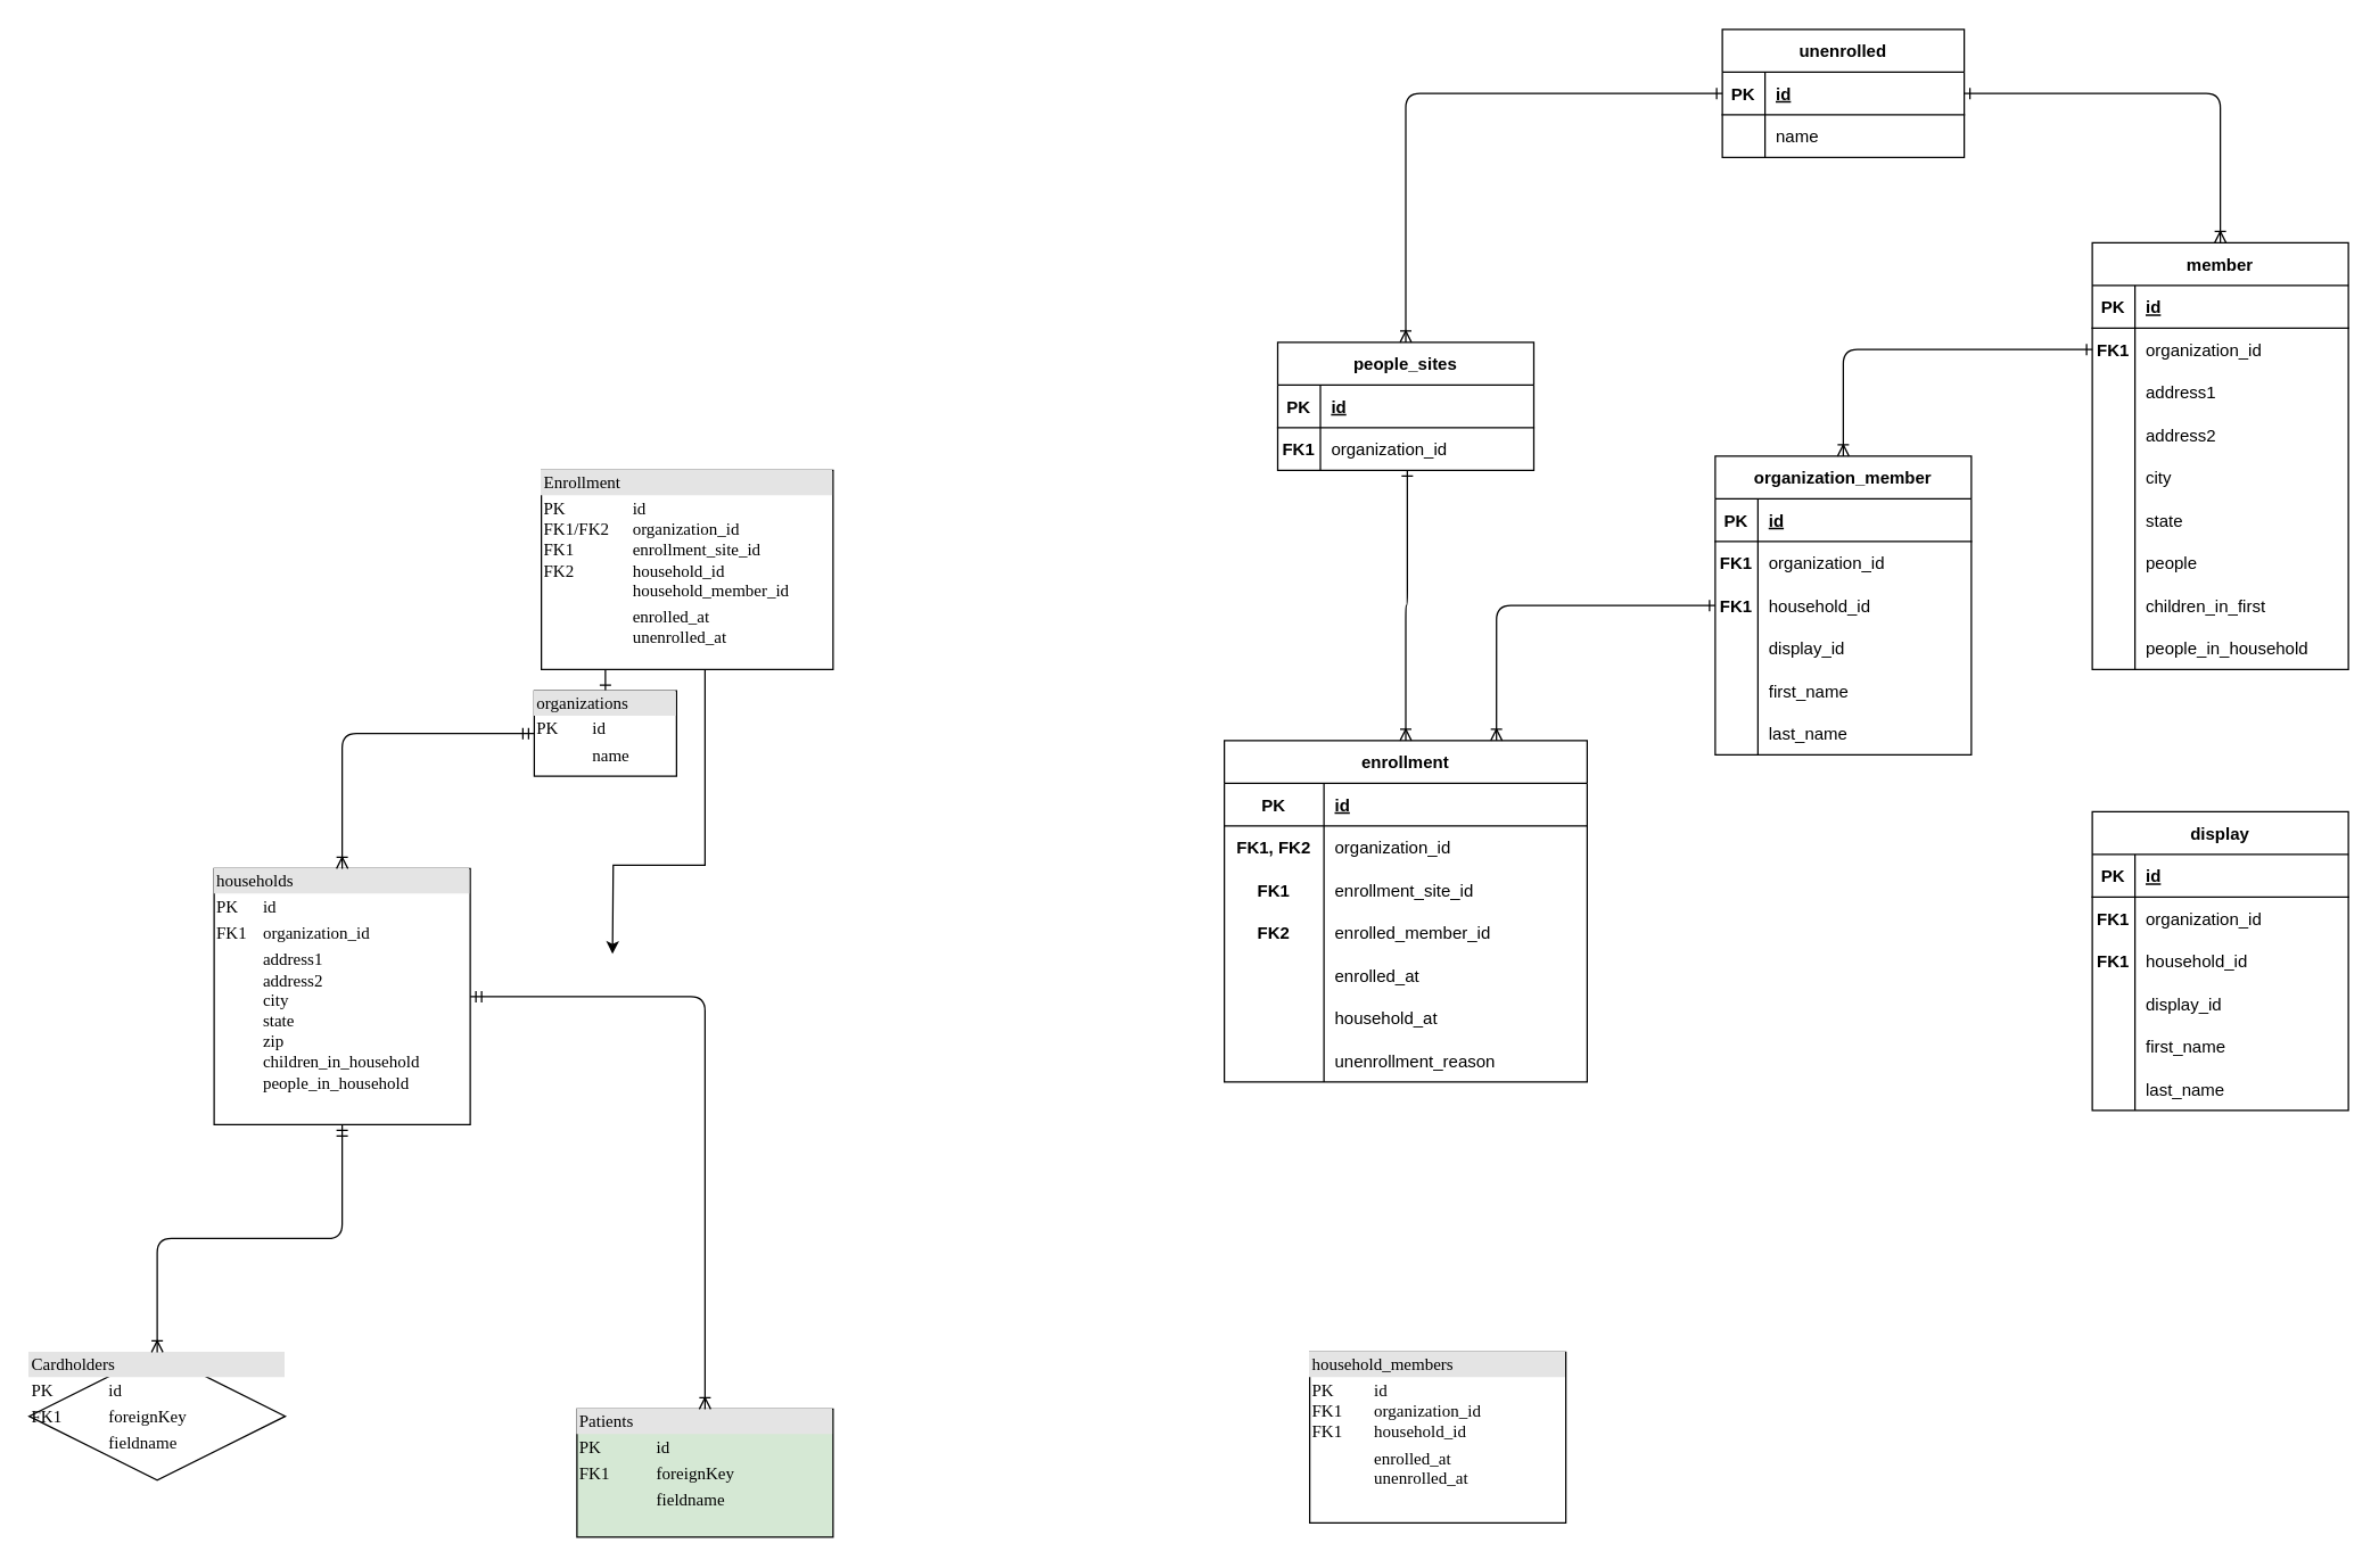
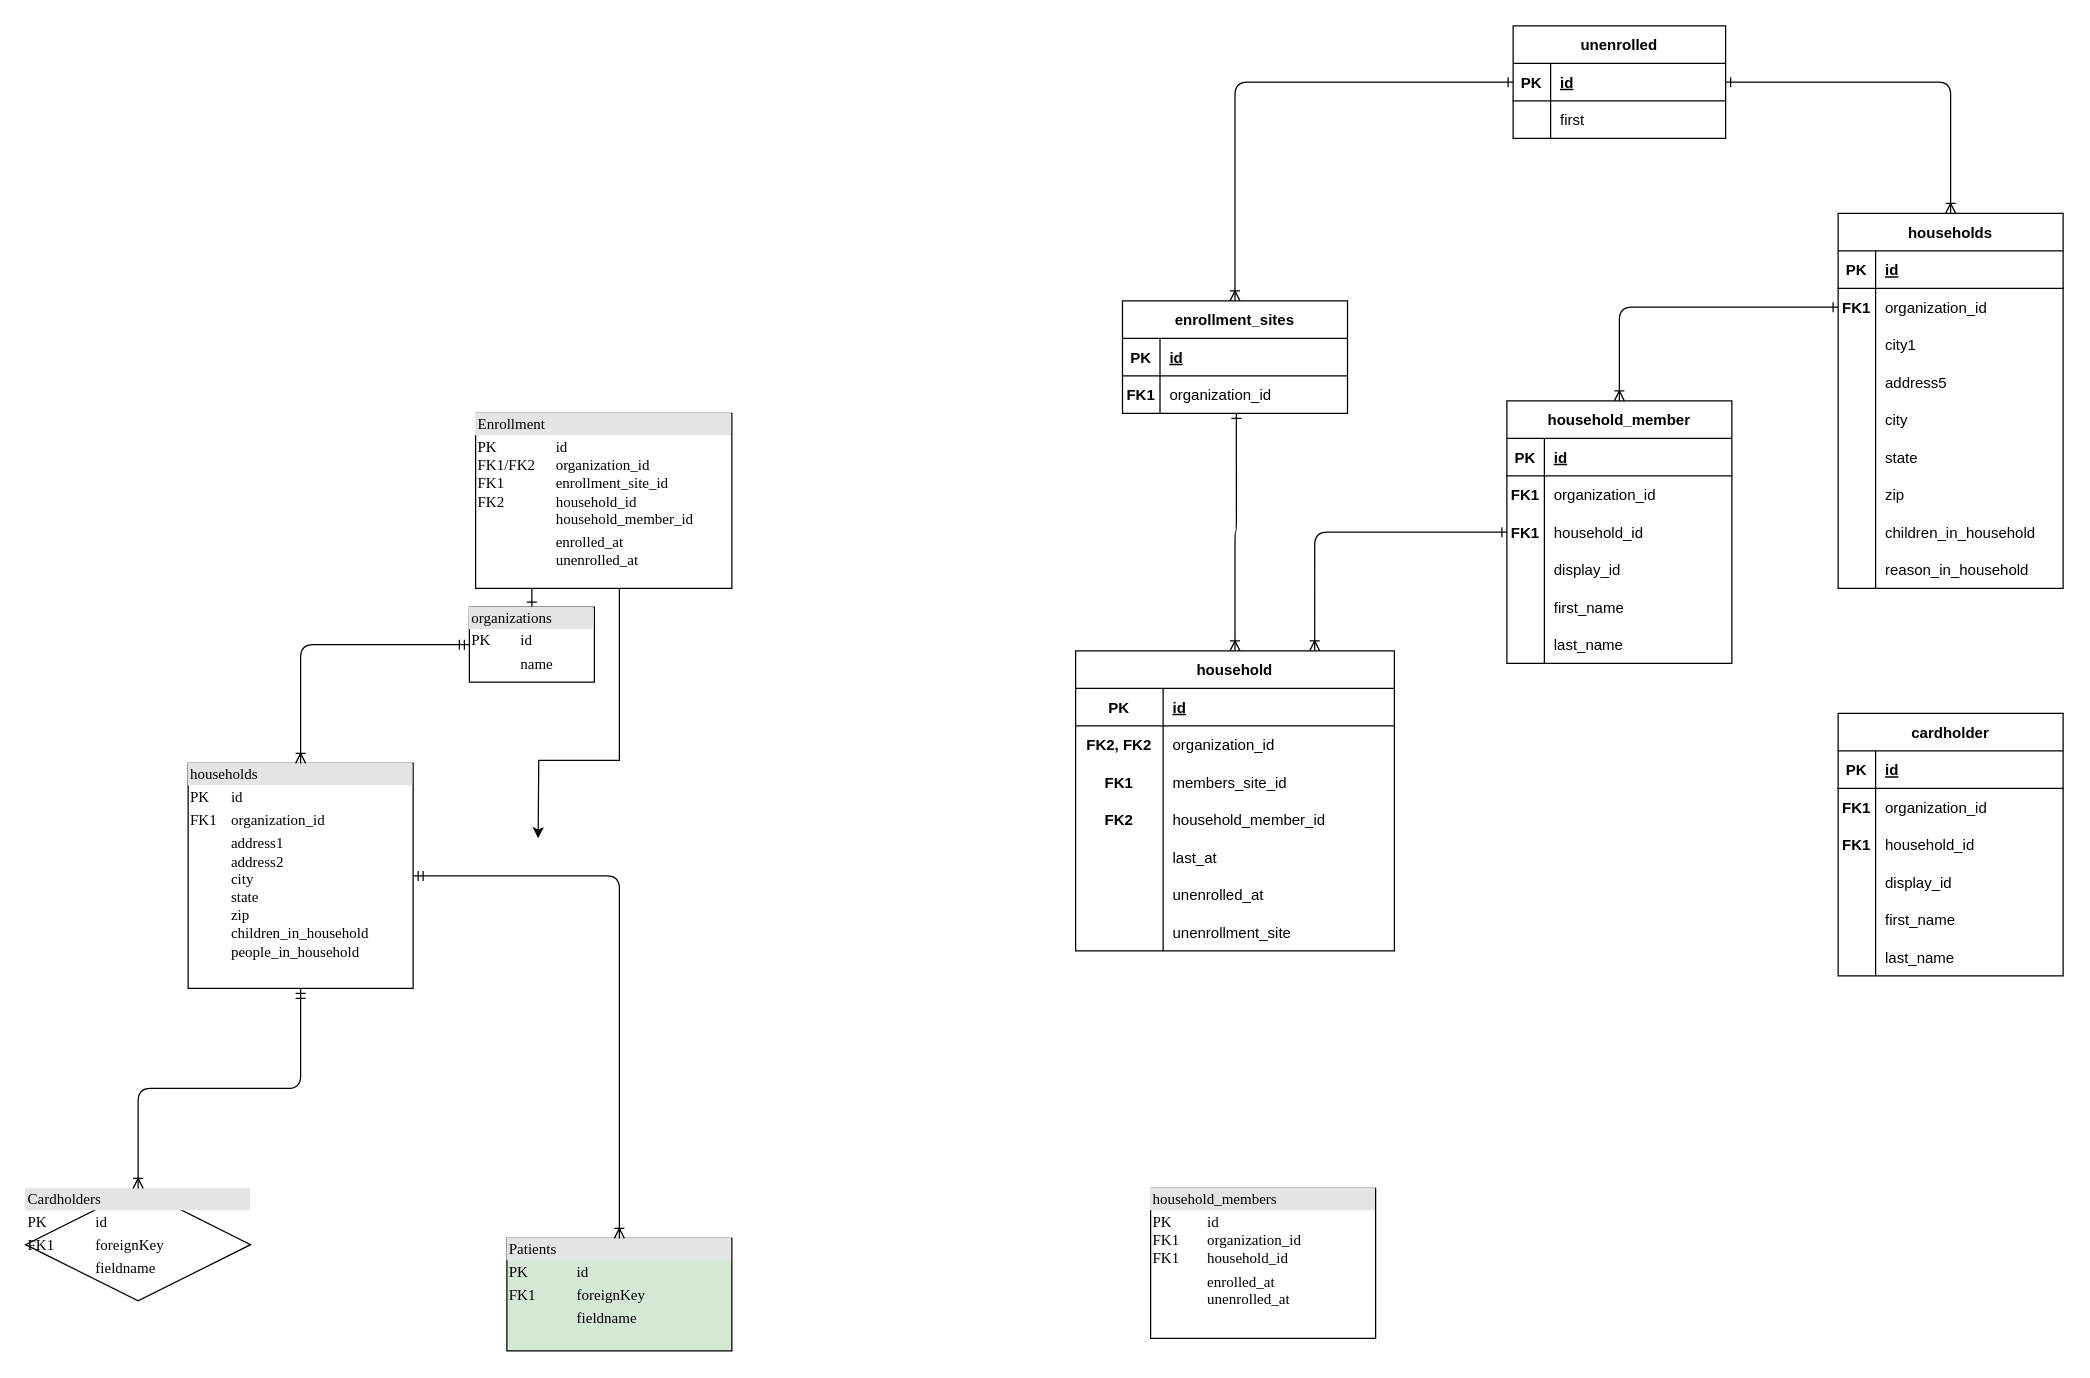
- <mxCell id="18" value="name" style="shape=partialRectangle;connectable=0;fillColor=none;top=0;left=0;bottom=0;right=0;align=left;spacingLeft=6;overflow=hidden;" vertex="1" parent="16"><mxGeometry x="30" width="140" height="30" as="geometry"><mxRectangle width="140" height="30" as="alternateBounds" /></mxGeometry></mxCell>
+ <mxCell id="18" value="first" style="shape=partialRectangle;connectable=0;fillColor=none;top=0;left=0;bottom=0;right=0;align=left;spacingLeft=6;overflow=hidden;" vertex="1" parent="16"><mxGeometry x="30" width="140" height="30" as="geometry"><mxRectangle width="140" height="30" as="alternateBounds" /></mxGeometry></mxCell>
- <mxCell id="27" value="member" style="shape=table;startSize=30;container=1;collapsible=1;childLayout=tableLayout;fixedRows=1;rowLines=0;fontStyle=1;align=center;resizeLast=1;" vertex="1" parent="1"><mxGeometry x="1470" y="170" width="180" height="300" as="geometry" /></mxCell>
+ <mxCell id="27" value="households" style="shape=table;startSize=30;container=1;collapsible=1;childLayout=tableLayout;fixedRows=1;rowLines=0;fontStyle=1;align=center;resizeLast=1;" vertex="1" parent="1"><mxGeometry x="1470" y="170" width="180" height="300" as="geometry" /></mxCell>
- <mxCell id="19" value="people_sites" style="shape=table;startSize=30;container=1;collapsible=1;childLayout=tableLayout;fixedRows=1;rowLines=0;fontStyle=1;align=center;resizeLast=1;" vertex="1" parent="1"><mxGeometry x="897.5" y="240" width="180" height="90" as="geometry" /></mxCell>
+ <mxCell id="19" value="enrollment_sites" style="shape=table;startSize=30;container=1;collapsible=1;childLayout=tableLayout;fixedRows=1;rowLines=0;fontStyle=1;align=center;resizeLast=1;" vertex="1" parent="1"><mxGeometry x="897.5" y="240" width="180" height="90" as="geometry" /></mxCell>
- <mxCell id="36" value="address1" style="shape=partialRectangle;connectable=0;fillColor=none;top=0;left=0;bottom=0;right=0;align=left;spacingLeft=6;overflow=hidden;" vertex="1" parent="34"><mxGeometry x="30" width="150" height="30" as="geometry"><mxRectangle width="150" height="30" as="alternateBounds" /></mxGeometry></mxCell>
+ <mxCell id="36" value="city1" style="shape=partialRectangle;connectable=0;fillColor=none;top=0;left=0;bottom=0;right=0;align=left;spacingLeft=6;overflow=hidden;" vertex="1" parent="34"><mxGeometry x="30" width="150" height="30" as="geometry"><mxRectangle width="150" height="30" as="alternateBounds" /></mxGeometry></mxCell>
- <mxCell id="39" value="address2" style="shape=partialRectangle;connectable=0;fillColor=none;top=0;left=0;bottom=0;right=0;align=left;spacingLeft=6;overflow=hidden;" vertex="1" parent="37"><mxGeometry x="30" width="150" height="30" as="geometry"><mxRectangle width="150" height="30" as="alternateBounds" /></mxGeometry></mxCell>
+ <mxCell id="39" value="address5" style="shape=partialRectangle;connectable=0;fillColor=none;top=0;left=0;bottom=0;right=0;align=left;spacingLeft=6;overflow=hidden;" vertex="1" parent="37"><mxGeometry x="30" width="150" height="30" as="geometry"><mxRectangle width="150" height="30" as="alternateBounds" /></mxGeometry></mxCell>
- <mxCell id="56" value="organization_member" style="shape=table;startSize=30;container=1;collapsible=1;childLayout=tableLayout;fixedRows=1;rowLines=0;fontStyle=1;align=center;resizeLast=1;" vertex="1" parent="1"><mxGeometry x="1205" y="320" width="180" height="210" as="geometry" /></mxCell>
+ <mxCell id="56" value="household_member" style="shape=table;startSize=30;container=1;collapsible=1;childLayout=tableLayout;fixedRows=1;rowLines=0;fontStyle=1;align=center;resizeLast=1;" vertex="1" parent="1"><mxGeometry x="1205" y="320" width="180" height="210" as="geometry" /></mxCell>
- <mxCell id="48" value="people" style="shape=partialRectangle;connectable=0;fillColor=none;top=0;left=0;bottom=0;right=0;align=left;spacingLeft=6;overflow=hidden;" vertex="1" parent="46"><mxGeometry x="30" width="150" height="30" as="geometry"><mxRectangle width="150" height="30" as="alternateBounds" /></mxGeometry></mxCell>
+ <mxCell id="48" value="zip" style="shape=partialRectangle;connectable=0;fillColor=none;top=0;left=0;bottom=0;right=0;align=left;spacingLeft=6;overflow=hidden;" vertex="1" parent="46"><mxGeometry x="30" width="150" height="30" as="geometry"><mxRectangle width="150" height="30" as="alternateBounds" /></mxGeometry></mxCell>
- <mxCell id="51" value="children_in_first" style="shape=partialRectangle;connectable=0;fillColor=none;top=0;left=0;bottom=0;right=0;align=left;spacingLeft=6;overflow=hidden;" vertex="1" parent="49"><mxGeometry x="30" width="150" height="30" as="geometry"><mxRectangle width="150" height="30" as="alternateBounds" /></mxGeometry></mxCell>
+ <mxCell id="51" value="children_in_household" style="shape=partialRectangle;connectable=0;fillColor=none;top=0;left=0;bottom=0;right=0;align=left;spacingLeft=6;overflow=hidden;" vertex="1" parent="49"><mxGeometry x="30" width="150" height="30" as="geometry"><mxRectangle width="150" height="30" as="alternateBounds" /></mxGeometry></mxCell>
- <mxCell id="54" value="people_in_household" style="shape=partialRectangle;connectable=0;fillColor=none;top=0;left=0;bottom=0;right=0;align=left;spacingLeft=6;overflow=hidden;" vertex="1" parent="52"><mxGeometry x="30" width="150" height="30" as="geometry"><mxRectangle width="150" height="30" as="alternateBounds" /></mxGeometry></mxCell>
+ <mxCell id="54" value="reason_in_household" style="shape=partialRectangle;connectable=0;fillColor=none;top=0;left=0;bottom=0;right=0;align=left;spacingLeft=6;overflow=hidden;" vertex="1" parent="52"><mxGeometry x="30" width="150" height="30" as="geometry"><mxRectangle width="150" height="30" as="alternateBounds" /></mxGeometry></mxCell>
- <mxCell id="76" value="enrollment" style="shape=table;startSize=30;container=1;collapsible=1;childLayout=tableLayout;fixedRows=1;rowLines=0;fontStyle=1;align=center;resizeLast=1;" vertex="1" parent="1"><mxGeometry x="860" y="520" width="255" height="240" as="geometry" /></mxCell>
+ <mxCell id="76" value="household" style="shape=table;startSize=30;container=1;collapsible=1;childLayout=tableLayout;fixedRows=1;rowLines=0;fontStyle=1;align=center;resizeLast=1;" vertex="1" parent="1"><mxGeometry x="860" y="520" width="255" height="240" as="geometry" /></mxCell>
- <mxCell id="100" value="display" style="shape=table;startSize=30;container=1;collapsible=1;childLayout=tableLayout;fixedRows=1;rowLines=0;fontStyle=1;align=center;resizeLast=1;" vertex="1" parent="1"><mxGeometry x="1470" y="570" width="180" height="210" as="geometry" /></mxCell>
+ <mxCell id="100" value="cardholder" style="shape=table;startSize=30;container=1;collapsible=1;childLayout=tableLayout;fixedRows=1;rowLines=0;fontStyle=1;align=center;resizeLast=1;" vertex="1" parent="1"><mxGeometry x="1470" y="570" width="180" height="210" as="geometry" /></mxCell>
- <mxCell id="81" value="FK1, FK2" style="shape=partialRectangle;connectable=0;fillColor=none;top=0;left=0;bottom=0;right=0;editable=1;overflow=hidden;fontStyle=1" vertex="1" parent="80"><mxGeometry width="70" height="30" as="geometry"><mxRectangle width="70" height="30" as="alternateBounds" /></mxGeometry></mxCell>
+ <mxCell id="81" value="FK2, FK2" style="shape=partialRectangle;connectable=0;fillColor=none;top=0;left=0;bottom=0;right=0;editable=1;overflow=hidden;fontStyle=1" vertex="1" parent="80"><mxGeometry width="70" height="30" as="geometry"><mxRectangle width="70" height="30" as="alternateBounds" /></mxGeometry></mxCell>
- <mxCell id="85" value="enrollment_site_id" style="shape=partialRectangle;connectable=0;fillColor=none;top=0;left=0;bottom=0;right=0;align=left;spacingLeft=6;overflow=hidden;" vertex="1" parent="83"><mxGeometry x="70" width="185" height="30" as="geometry"><mxRectangle width="185" height="30" as="alternateBounds" /></mxGeometry></mxCell>
+ <mxCell id="85" value="members_site_id" style="shape=partialRectangle;connectable=0;fillColor=none;top=0;left=0;bottom=0;right=0;align=left;spacingLeft=6;overflow=hidden;" vertex="1" parent="83"><mxGeometry x="70" width="185" height="30" as="geometry"><mxRectangle width="185" height="30" as="alternateBounds" /></mxGeometry></mxCell>
- <mxCell id="88" value="enrolled_member_id" style="shape=partialRectangle;connectable=0;fillColor=none;top=0;left=0;bottom=0;right=0;align=left;spacingLeft=6;overflow=hidden;" vertex="1" parent="86"><mxGeometry x="70" width="185" height="30" as="geometry"><mxRectangle width="185" height="30" as="alternateBounds" /></mxGeometry></mxCell>
+ <mxCell id="88" value="household_member_id" style="shape=partialRectangle;connectable=0;fillColor=none;top=0;left=0;bottom=0;right=0;align=left;spacingLeft=6;overflow=hidden;" vertex="1" parent="86"><mxGeometry x="70" width="185" height="30" as="geometry"><mxRectangle width="185" height="30" as="alternateBounds" /></mxGeometry></mxCell>
- <mxCell id="91" value="enrolled_at" style="shape=partialRectangle;connectable=0;fillColor=none;top=0;left=0;bottom=0;right=0;align=left;spacingLeft=6;overflow=hidden;" vertex="1" parent="89"><mxGeometry x="70" width="185" height="30" as="geometry"><mxRectangle width="185" height="30" as="alternateBounds" /></mxGeometry></mxCell>
+ <mxCell id="91" value="last_at" style="shape=partialRectangle;connectable=0;fillColor=none;top=0;left=0;bottom=0;right=0;align=left;spacingLeft=6;overflow=hidden;" vertex="1" parent="89"><mxGeometry x="70" width="185" height="30" as="geometry"><mxRectangle width="185" height="30" as="alternateBounds" /></mxGeometry></mxCell>
- <mxCell id="94" value="household_at" style="shape=partialRectangle;connectable=0;fillColor=none;top=0;left=0;bottom=0;right=0;align=left;spacingLeft=6;overflow=hidden;" vertex="1" parent="92"><mxGeometry x="70" width="185" height="30" as="geometry"><mxRectangle width="185" height="30" as="alternateBounds" /></mxGeometry></mxCell>
+ <mxCell id="94" value="unenrolled_at" style="shape=partialRectangle;connectable=0;fillColor=none;top=0;left=0;bottom=0;right=0;align=left;spacingLeft=6;overflow=hidden;" vertex="1" parent="92"><mxGeometry x="70" width="185" height="30" as="geometry"><mxRectangle width="185" height="30" as="alternateBounds" /></mxGeometry></mxCell>
- <mxCell id="97" value="unenrollment_reason" style="shape=partialRectangle;connectable=0;fillColor=none;top=0;left=0;bottom=0;right=0;align=left;spacingLeft=6;overflow=hidden;" vertex="1" parent="95"><mxGeometry x="70" width="185" height="30" as="geometry"><mxRectangle width="185" height="30" as="alternateBounds" /></mxGeometry></mxCell>
+ <mxCell id="97" value="unenrollment_site" style="shape=partialRectangle;connectable=0;fillColor=none;top=0;left=0;bottom=0;right=0;align=left;spacingLeft=6;overflow=hidden;" vertex="1" parent="95"><mxGeometry x="70" width="185" height="30" as="geometry"><mxRectangle width="185" height="30" as="alternateBounds" /></mxGeometry></mxCell>
